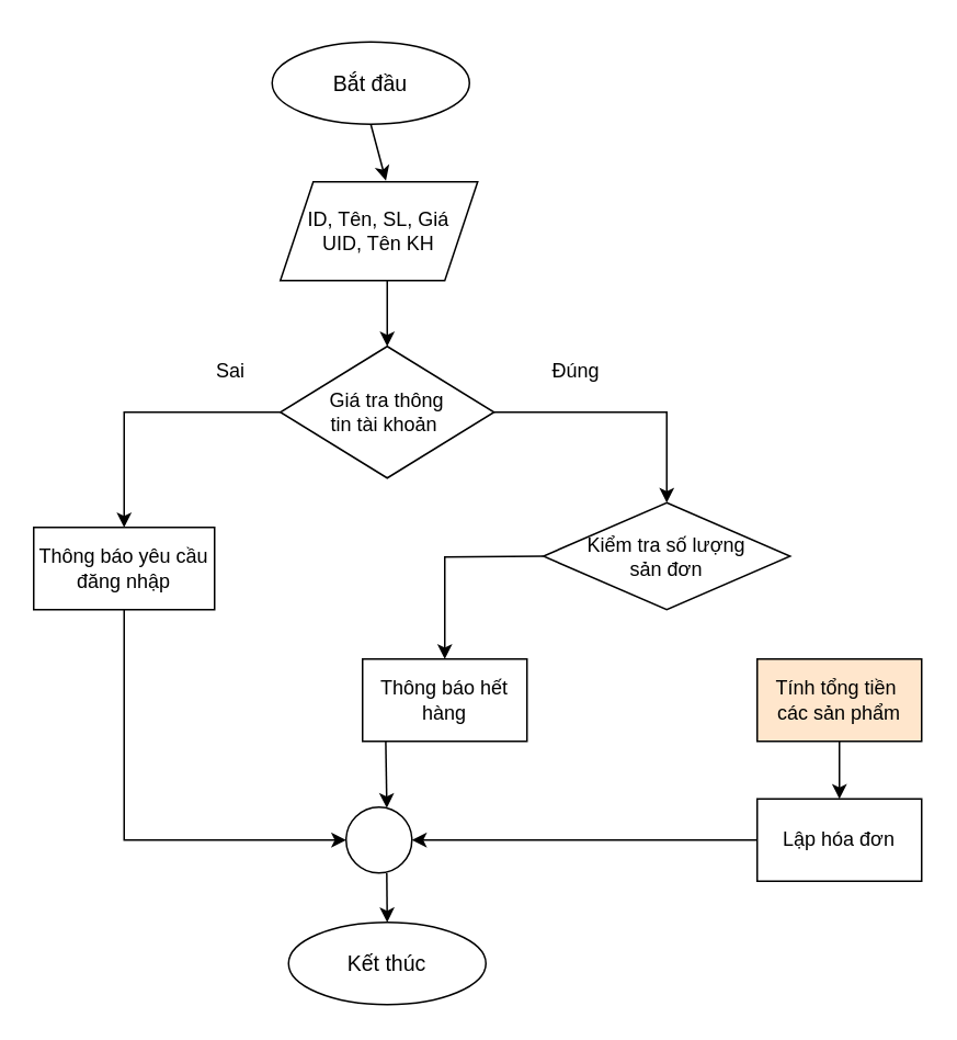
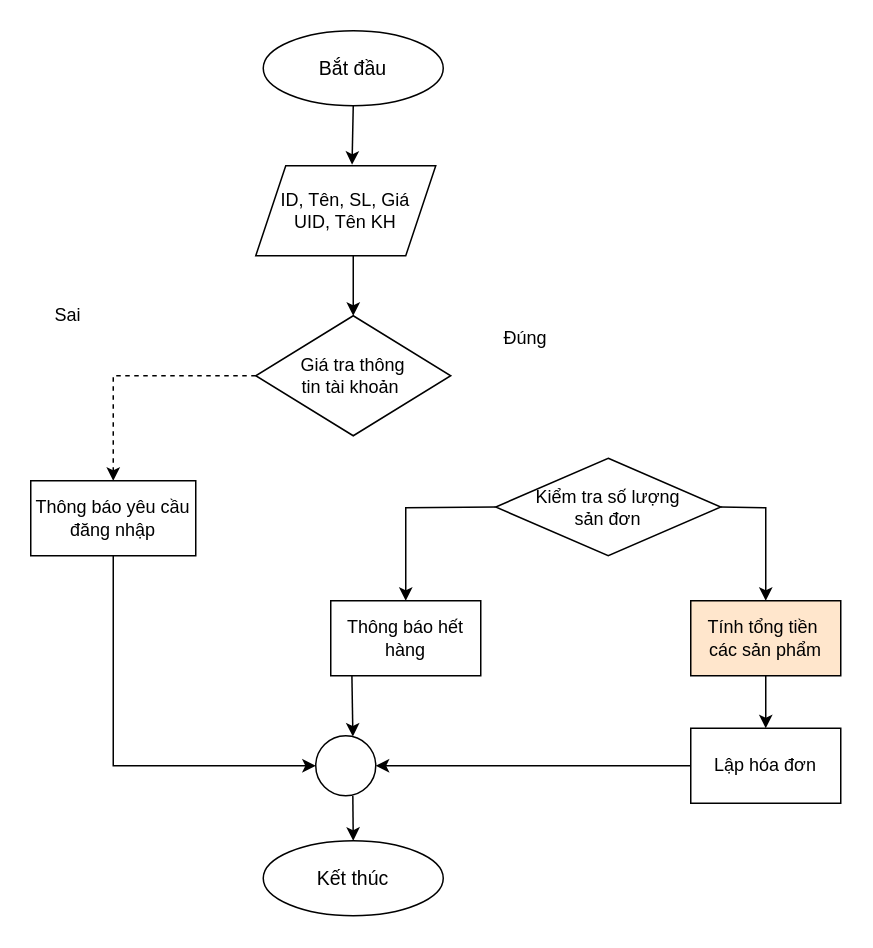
- <mxCell id="2" value="Bắt đầu" style="ellipse;whiteSpace=wrap;html=1;fontSize=13;" parent="1" vertex="1"><mxGeometry x="165" y="25" width="120" height="50" as="geometry" /></mxCell>
+ <mxCell id="2" value="Bắt đầu" style="ellipse;whiteSpace=wrap;html=1;fontSize=13;" parent="1" vertex="1"><mxGeometry x="175" y="20" width="120" height="50" as="geometry" /></mxCell>
- <mxCell id="10" value="Sai" style="text;html=1;strokeColor=none;fillColor=none;align=center;verticalAlign=middle;whiteSpace=wrap;rounded=0;" vertex="1" parent="1"><mxGeometry x="110" y="210" width="60" height="30" as="geometry" /></mxCell>
+ <mxCell id="10" value="Sai" style="text;html=1;strokeColor=none;fillColor=none;align=center;verticalAlign=middle;whiteSpace=wrap;rounded=0;" vertex="1" parent="1"><mxGeometry x="15" y="195" width="60" height="30" as="geometry" /></mxCell>
- <mxCell id="9" value="" style="endArrow=classic;html=1;rounded=0;exitX=0;exitY=0.5;exitDx=0;exitDy=0;entryX=0.5;entryY=0;entryDx=0;entryDy=0;" edge="1" parent="1" source="6" target="7"><mxGeometry width="50" height="50" relative="1" as="geometry"><mxPoint x="60" y="270" as="sourcePoint" /><mxPoint x="110" y="220" as="targetPoint" /><Array as="points"><mxPoint x="75" y="250" /></Array></mxGeometry></mxCell>
+ <mxCell id="9" value="" style="endArrow=classic;html=1;rounded=0;exitX=0;exitY=0.5;exitDx=0;exitDy=0;entryX=0.5;entryY=0;entryDx=0;entryDy=0;dashed=1;" edge="1" parent="1" source="6" target="7"><mxGeometry width="50" height="50" relative="1" as="geometry"><mxPoint x="60" y="270" as="sourcePoint" /><mxPoint x="110" y="220" as="targetPoint" /><Array as="points"><mxPoint x="75" y="250" /></Array></mxGeometry></mxCell>
- <mxCell id="12" value="" style="endArrow=classic;html=1;rounded=0;exitX=1;exitY=0.5;exitDx=0;exitDy=0;entryX=0.5;entryY=0;entryDx=0;entryDy=0;" edge="1" parent="1" source="6" target="8"><mxGeometry width="50" height="50" relative="1" as="geometry"><mxPoint x="380" y="280" as="sourcePoint" /><mxPoint x="430" y="230" as="targetPoint" /><Array as="points"><mxPoint x="405" y="250" /></Array></mxGeometry></mxCell>
+ <mxCell id="16" value="" style="endArrow=classic;html=1;rounded=0;exitX=1;exitY=0.5;exitDx=0;exitDy=0;entryX=0.5;entryY=0;entryDx=0;entryDy=0;" edge="1" parent="1" source="8" target="15"><mxGeometry width="50" height="50" relative="1" as="geometry"><mxPoint x="440" y="230" as="sourcePoint" /><mxPoint x="490" y="180" as="targetPoint" /><Array as="points"><mxPoint x="510" y="338" /></Array></mxGeometry></mxCell>
